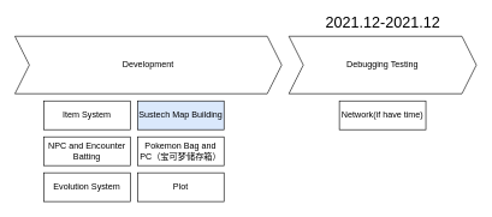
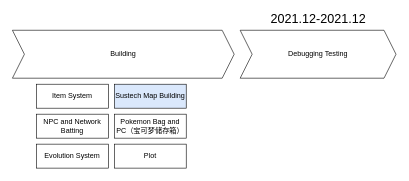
- <mxCell id="2" value="Development" style="shape=step;perimeter=stepPerimeter;whiteSpace=wrap;html=1;fixedSize=1;" vertex="1" parent="1"><mxGeometry x="20" y="50" width="370" height="80" as="geometry" /></mxCell>
+ <mxCell id="2" value="Building" style="shape=step;perimeter=stepPerimeter;whiteSpace=wrap;html=1;fixedSize=1;" vertex="1" parent="1"><mxGeometry x="20" y="50" width="370" height="80" as="geometry" /></mxCell>
- <mxCell id="11" value="Network(if have time)" style="rounded=0;whiteSpace=wrap;html=1;" vertex="1" parent="1"><mxGeometry x="470" y="140" width="120" height="40" as="geometry" /></mxCell>
- <mxCell id="7" value="NPC and Encounter Batting" style="rounded=0;whiteSpace=wrap;html=1;" vertex="1" parent="1"><mxGeometry x="60" y="190" width="120" height="40" as="geometry" /></mxCell>
+ <mxCell id="7" value="NPC and Network Batting" style="rounded=0;whiteSpace=wrap;html=1;" vertex="1" parent="1"><mxGeometry x="60" y="190" width="120" height="40" as="geometry" /></mxCell>
